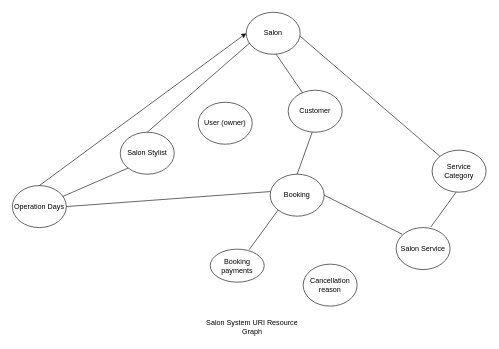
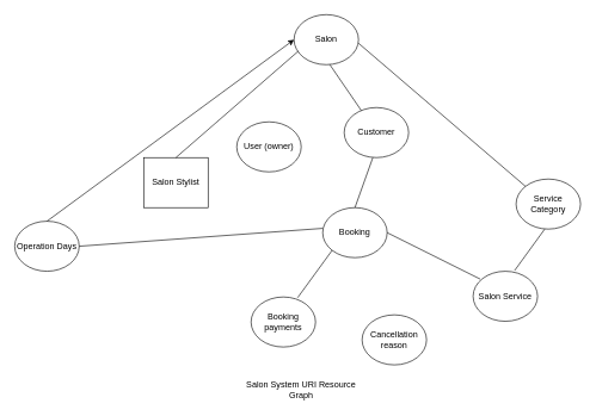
- <mxCell id="11" value="Salon Stylist" style="ellipse;whiteSpace=wrap;html=1;" vertex="1" parent="1"><mxGeometry x="200" y="220" width="90" height="70" as="geometry" /></mxCell>
+ <mxCell id="11" value="Salon Stylist" style="whiteSpace=wrap;html=1;rounded=0;" vertex="1" parent="1"><mxGeometry x="200" y="220" width="90" height="70" as="geometry" /></mxCell>
- <mxCell id="19" value="" style="endArrow=none;html=1;rounded=0;entryX=0;entryY=1;entryDx=0;entryDy=0;" edge="1" parent="1" source="10" target="11"><mxGeometry width="50" height="50" relative="1" as="geometry"><mxPoint x="80" y="340" as="sourcePoint" /><mxPoint x="130" y="290" as="targetPoint" /></mxGeometry></mxCell>
- <mxCell id="9" value="Booking payments" style="ellipse;whiteSpace=wrap;html=1;" vertex="1" parent="1"><mxGeometry x="350" y="415" width="90" height="55" as="geometry" /></mxCell>
+ <mxCell id="9" value="Booking payments" style="ellipse;whiteSpace=wrap;html=1;" vertex="1" parent="1"><mxGeometry x="350" y="415" width="90" height="70" as="geometry" /></mxCell>
